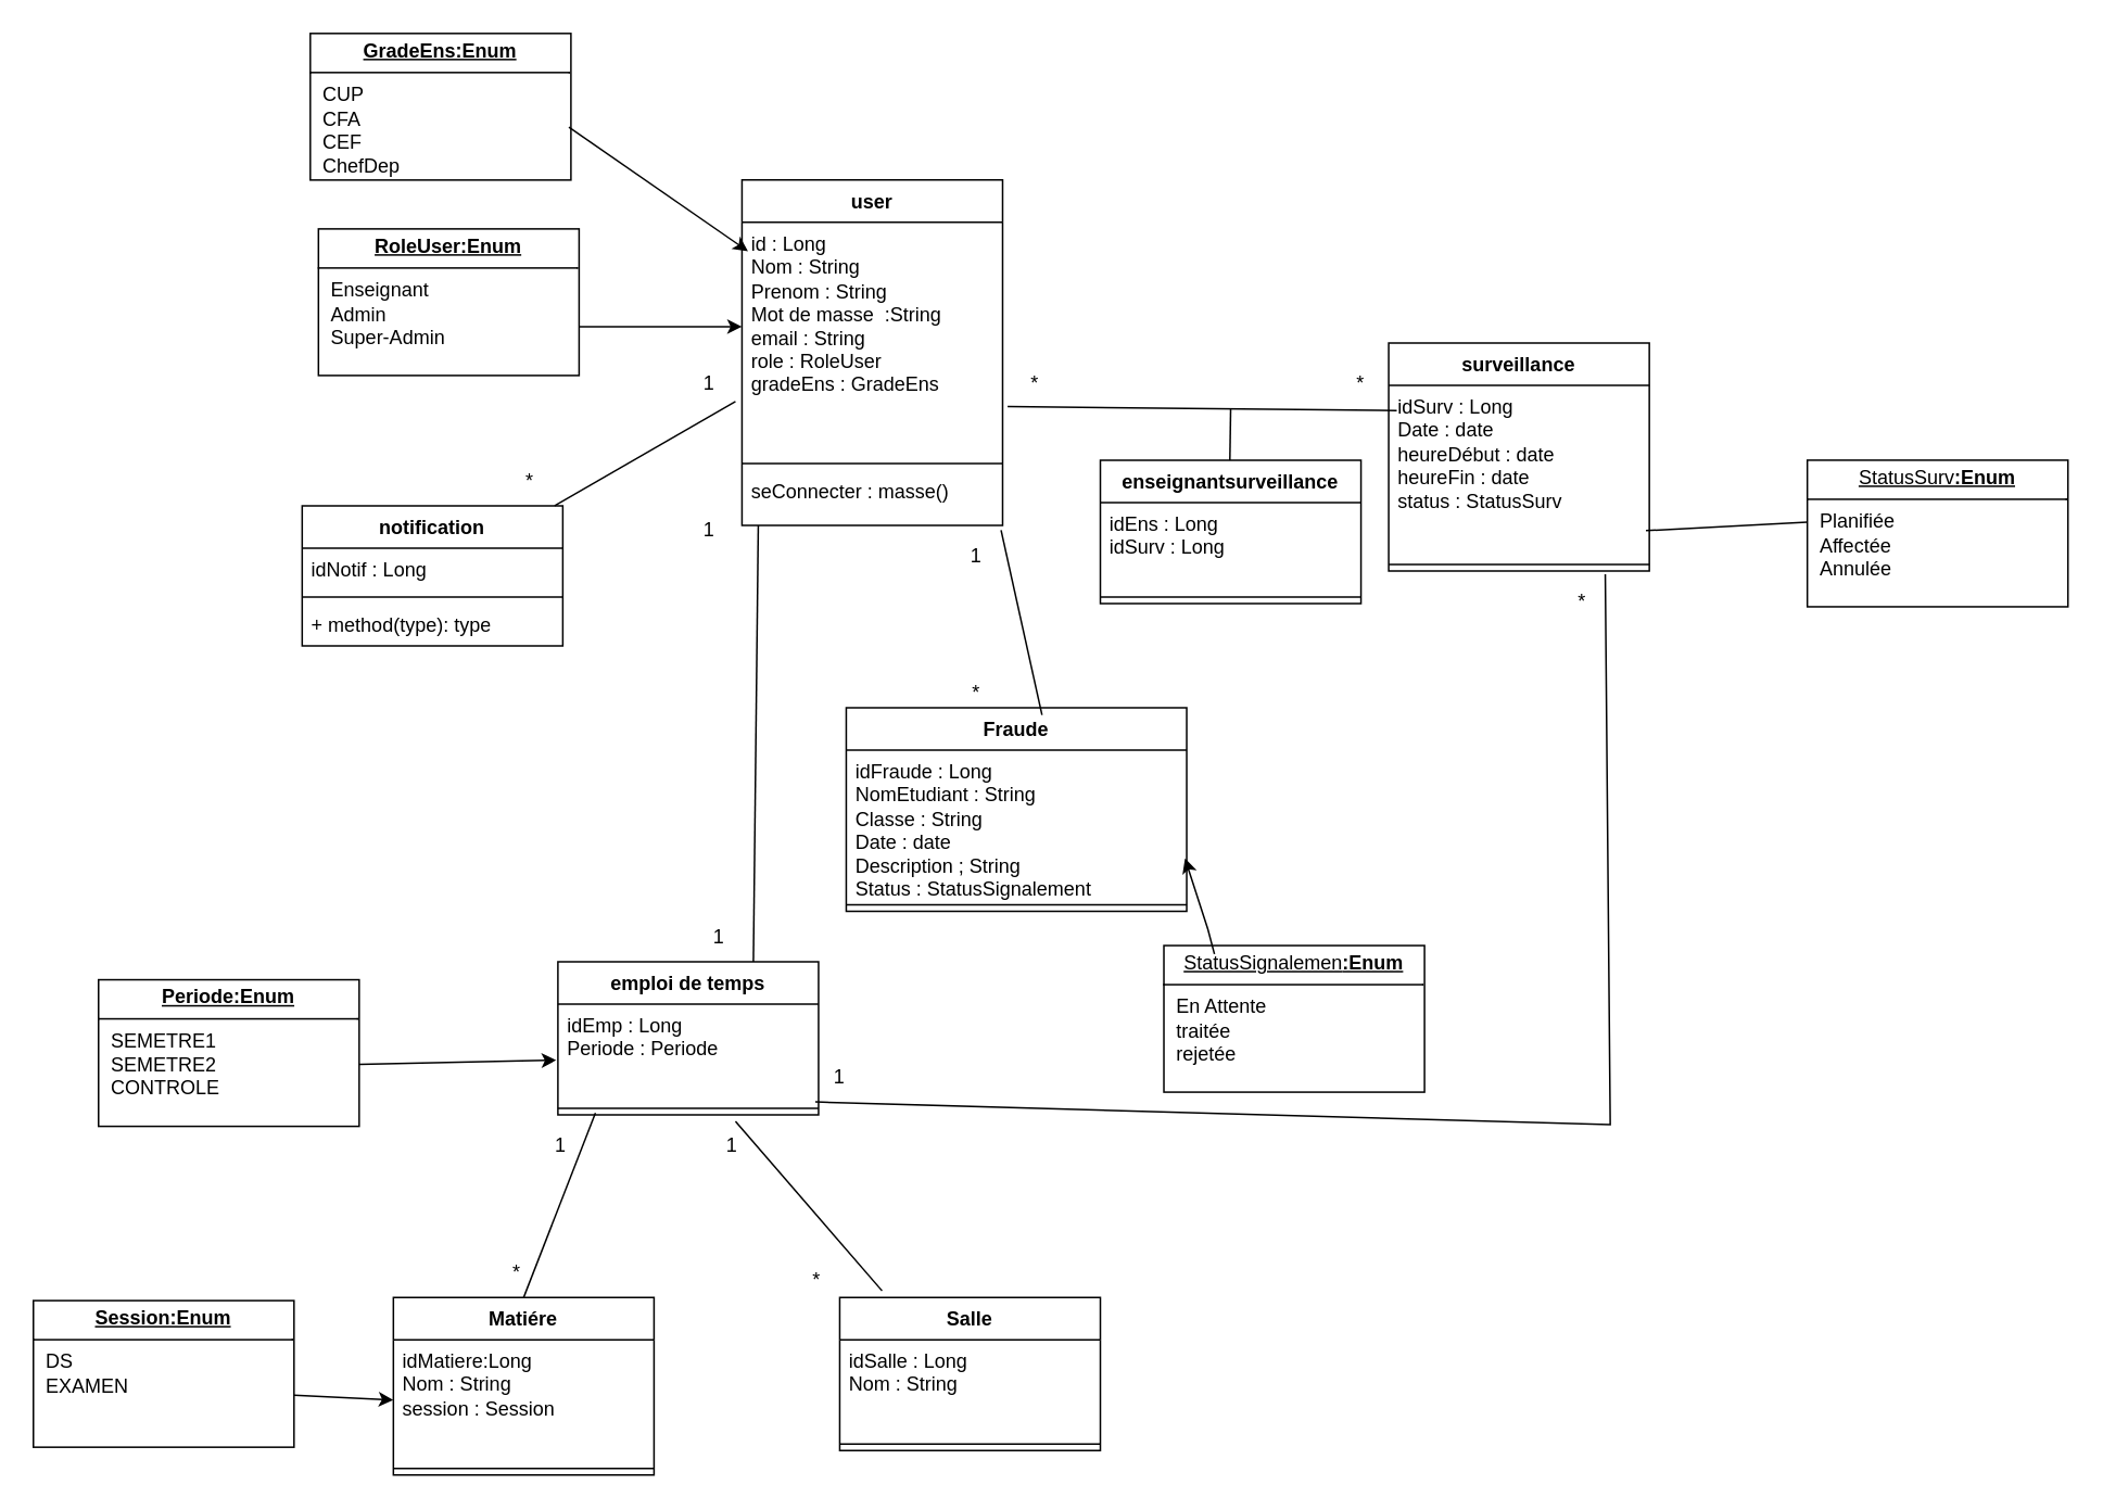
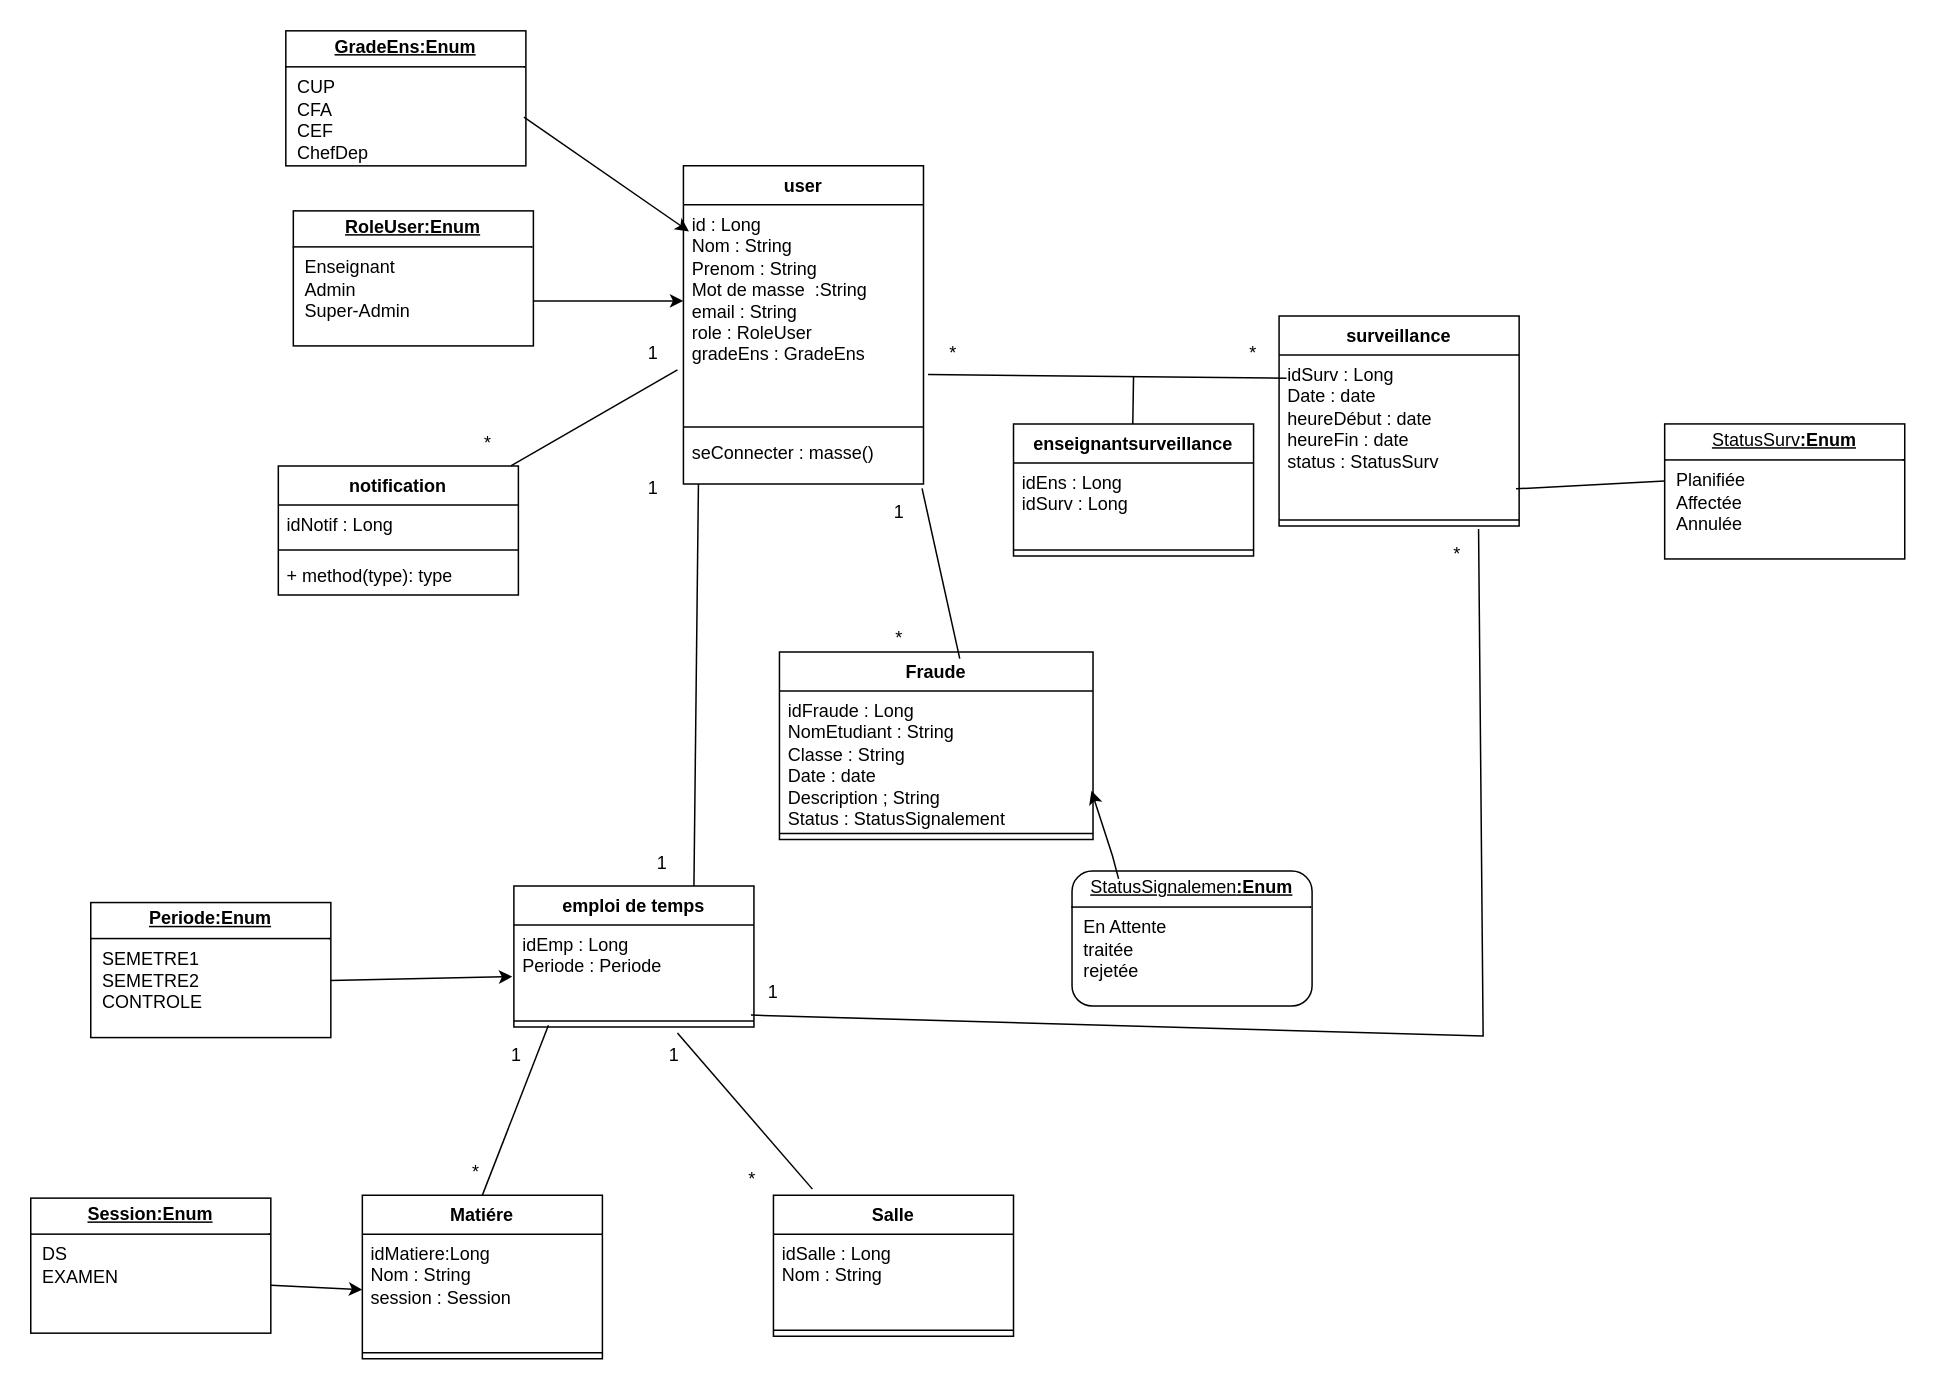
- <mxCell id="45" value="&lt;p style=&quot;margin:0px;margin-top:4px;text-align:center;text-decoration:underline;&quot;&gt;&lt;span style=&quot;background-color: transparent; color: light-dark(rgb(0, 0, 0), rgb(255, 255, 255)); text-align: left;&quot;&gt;StatusSignalemen&lt;/span&gt;&lt;b&gt;:Enum&lt;/b&gt;&lt;/p&gt;&lt;hr size=&quot;1&quot; style=&quot;border-style:solid;&quot;&gt;&lt;p style=&quot;margin:0px;margin-left:8px;&quot;&gt;En Attente&lt;/p&gt;&lt;p style=&quot;margin:0px;margin-left:8px;&quot;&gt;traitée&lt;/p&gt;&lt;p style=&quot;margin:0px;margin-left:8px;&quot;&gt;rejetée&lt;/p&gt;" style="verticalAlign=top;align=left;overflow=fill;html=1;whiteSpace=wrap;" vertex="1" parent="1"><mxGeometry x="714" y="580" width="160" height="90" as="geometry" /></mxCell>
+ <mxCell id="45" value="&lt;p style=&quot;margin:0px;margin-top:4px;text-align:center;text-decoration:underline;&quot;&gt;&lt;span style=&quot;background-color: transparent; color: light-dark(rgb(0, 0, 0), rgb(255, 255, 255)); text-align: left;&quot;&gt;StatusSignalemen&lt;/span&gt;&lt;b&gt;:Enum&lt;/b&gt;&lt;/p&gt;&lt;hr size=&quot;1&quot; style=&quot;border-style:solid;&quot;&gt;&lt;p style=&quot;margin:0px;margin-left:8px;&quot;&gt;En Attente&lt;/p&gt;&lt;p style=&quot;margin:0px;margin-left:8px;&quot;&gt;traitée&lt;/p&gt;&lt;p style=&quot;margin:0px;margin-left:8px;&quot;&gt;rejetée&lt;/p&gt;" style="verticalAlign=top;align=left;overflow=fill;html=1;whiteSpace=wrap;rounded=1;" vertex="1" parent="1"><mxGeometry x="714" y="580" width="160" height="90" as="geometry" /></mxCell>
